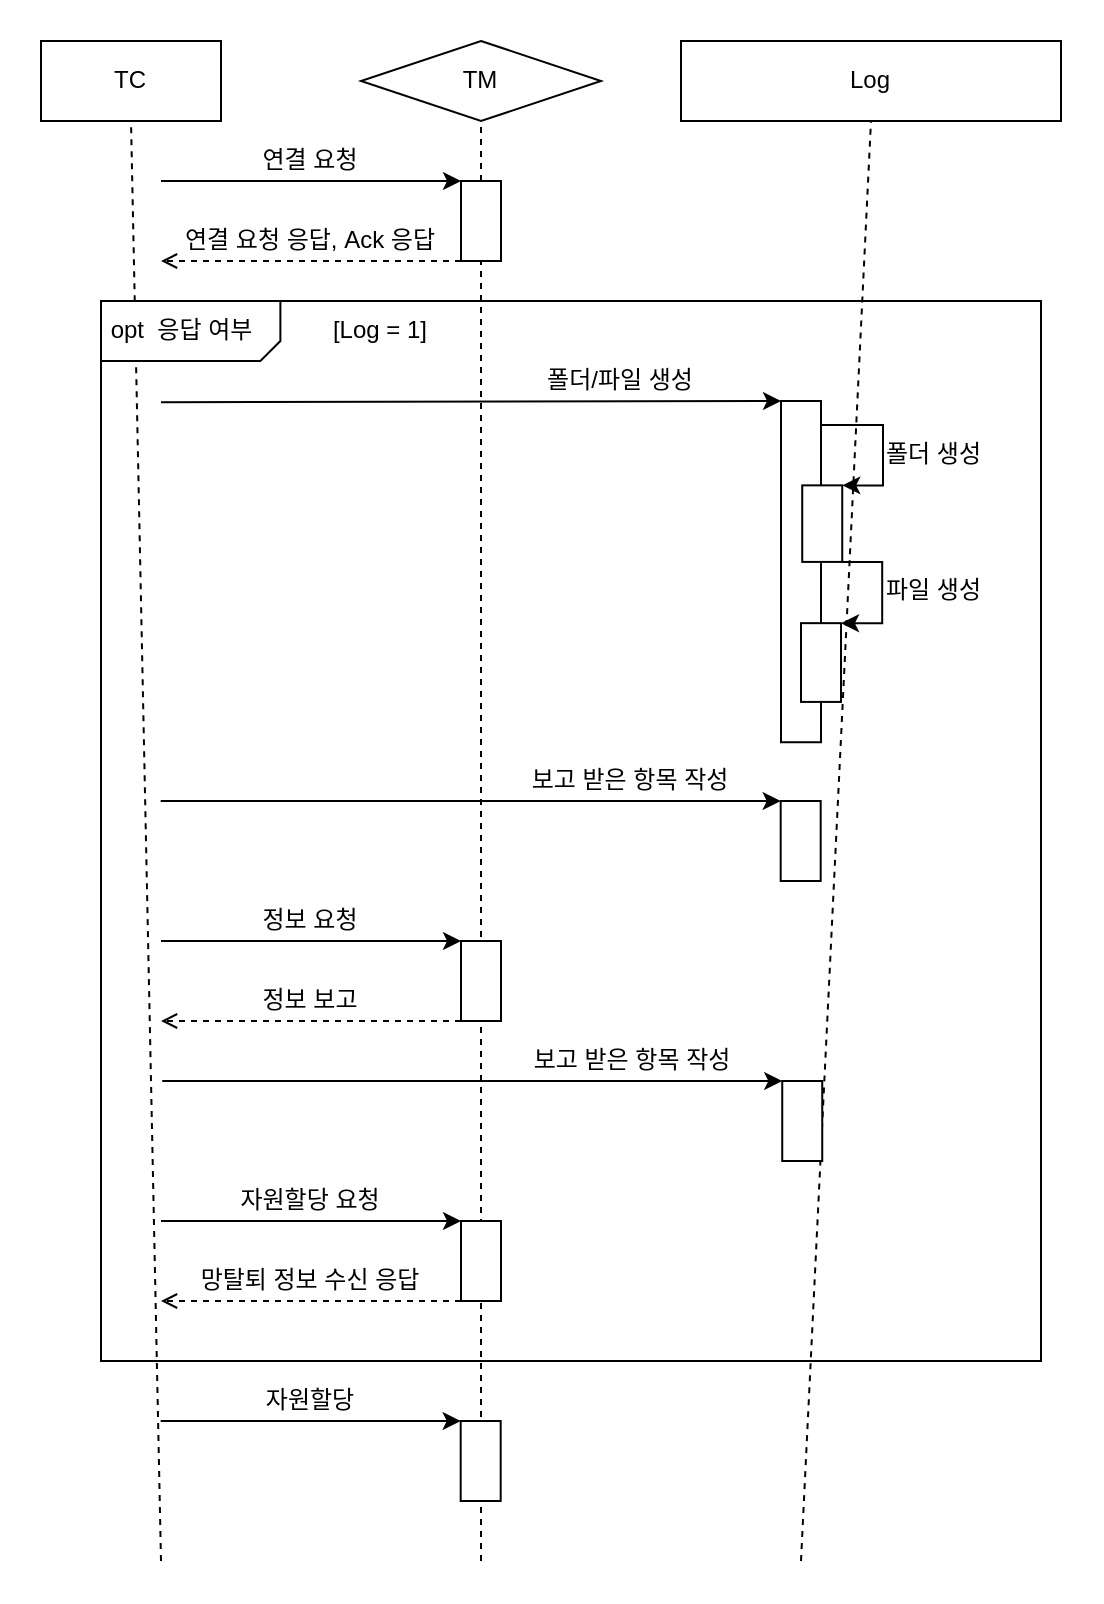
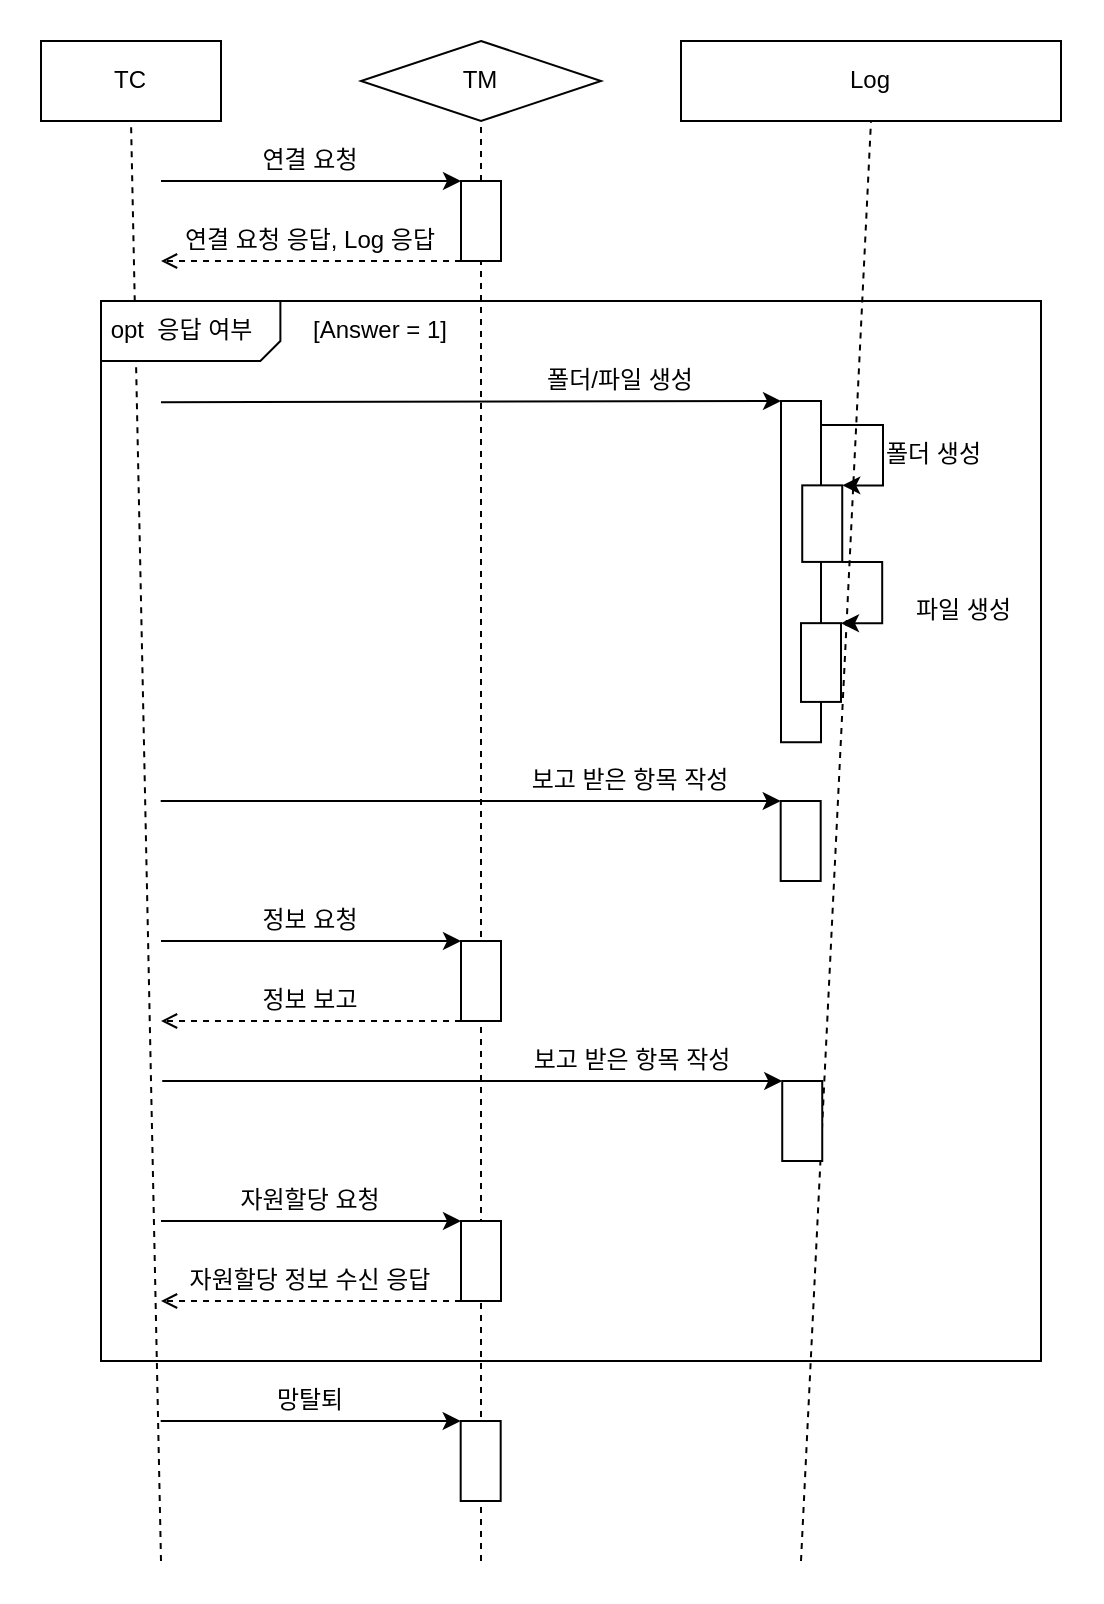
- <mxCell id="13" value="연결 요청 응답, Ack 응답" style="text;html=1;strokeColor=none;fillColor=none;align=center;verticalAlign=middle;whiteSpace=wrap;rounded=0;" parent="1" vertex="1"><mxGeometry x="80" y="110" width="150" height="20" as="geometry" /></mxCell>
+ <mxCell id="13" value="연결 요청 응답, Log 응답" style="text;html=1;strokeColor=none;fillColor=none;align=center;verticalAlign=middle;whiteSpace=wrap;rounded=0;" parent="1" vertex="1"><mxGeometry x="80" y="110" width="150" height="20" as="geometry" /></mxCell>
- <mxCell id="30" value="[Log = 1]" style="text;html=1;strokeColor=none;fillColor=none;align=center;verticalAlign=middle;whiteSpace=wrap;rounded=0;labelBackgroundColor=none;labelBorderColor=none;" parent="1" vertex="1"><mxGeometry x="140" y="154.99" width="100" height="20" as="geometry" /></mxCell>
+ <mxCell id="30" value="[Answer = 1]" style="text;html=1;strokeColor=none;fillColor=none;align=center;verticalAlign=middle;whiteSpace=wrap;rounded=0;labelBackgroundColor=none;labelBorderColor=none;" parent="1" vertex="1"><mxGeometry x="140" y="154.99" width="100" height="20" as="geometry" /></mxCell>
- <mxCell id="17" value="파일&amp;nbsp;생성" style="text;html=1;strokeColor=none;fillColor=none;align=left;verticalAlign=middle;whiteSpace=wrap;rounded=0;labelBackgroundColor=none;labelBorderColor=none;" parent="1" vertex="1"><mxGeometry x="440.62" y="280.46" width="60" height="30" as="geometry" /></mxCell>
+ <mxCell id="17" value="파일&amp;nbsp;생성" style="text;html=1;strokeColor=none;fillColor=none;align=left;verticalAlign=middle;whiteSpace=wrap;rounded=0;labelBackgroundColor=none;labelBorderColor=none;" parent="1" vertex="1"><mxGeometry x="455.62" y="290.46" width="60" height="30" as="geometry" /></mxCell>
- <mxCell id="41" value="망탈퇴 정보 수신 응답" style="text;html=1;strokeColor=none;fillColor=none;align=center;verticalAlign=middle;whiteSpace=wrap;rounded=0;" parent="1" vertex="1"><mxGeometry x="80" y="630" width="150" height="20" as="geometry" /></mxCell>
+ <mxCell id="41" value="자원할당 정보 수신 응답" style="text;html=1;strokeColor=none;fillColor=none;align=center;verticalAlign=middle;whiteSpace=wrap;rounded=0;" parent="1" vertex="1"><mxGeometry x="80" y="630" width="150" height="20" as="geometry" /></mxCell>
- <mxCell id="24" value="자원할당" style="text;html=1;strokeColor=none;fillColor=none;align=center;verticalAlign=middle;whiteSpace=wrap;rounded=0;" parent="1" vertex="1"><mxGeometry x="79.84" y="690" width="150" height="20" as="geometry" /></mxCell>
+ <mxCell id="24" value="망탈퇴" style="text;html=1;strokeColor=none;fillColor=none;align=center;verticalAlign=middle;whiteSpace=wrap;rounded=0;" parent="1" vertex="1"><mxGeometry x="79.84" y="690" width="150" height="20" as="geometry" /></mxCell>
